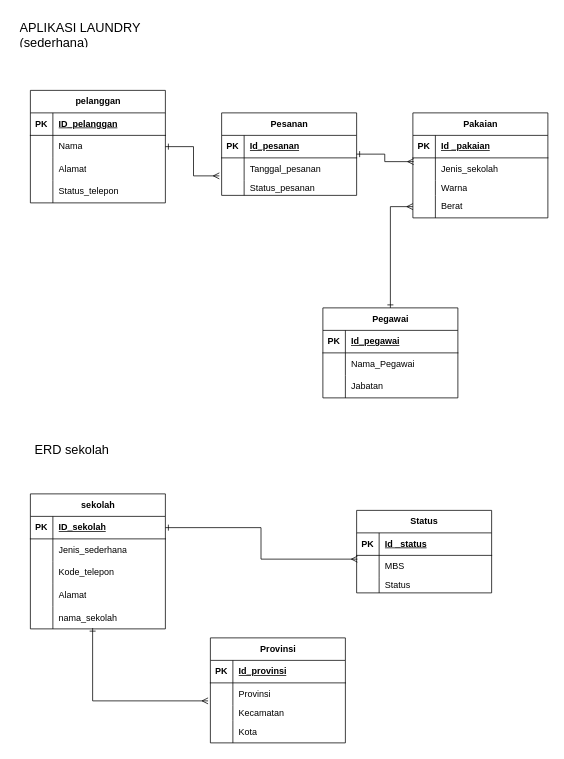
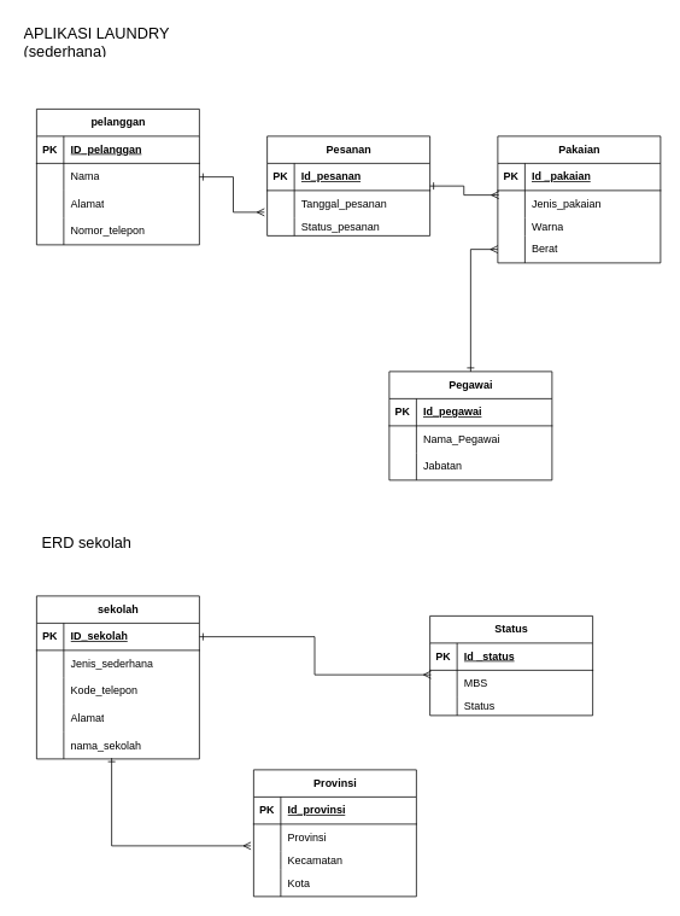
- <mxCell id="8" value="Jenis_sekolah" style="shape=partialRectangle;connectable=0;fillColor=none;top=0;left=0;bottom=0;right=0;align=left;spacingLeft=6;overflow=hidden;whiteSpace=wrap;html=1;" vertex="1" parent="6"><mxGeometry x="30" width="150" height="30" as="geometry"><mxRectangle width="150" height="30" as="alternateBounds" /></mxGeometry></mxCell>
+ <mxCell id="8" value="Jenis_pakaian" style="shape=partialRectangle;connectable=0;fillColor=none;top=0;left=0;bottom=0;right=0;align=left;spacingLeft=6;overflow=hidden;whiteSpace=wrap;html=1;" vertex="1" parent="6"><mxGeometry x="30" width="150" height="30" as="geometry"><mxRectangle width="150" height="30" as="alternateBounds" /></mxGeometry></mxCell>
- <mxCell id="37" value="Status_telepon" style="shape=partialRectangle;connectable=0;fillColor=none;top=0;left=0;bottom=0;right=0;align=left;spacingLeft=6;overflow=hidden;whiteSpace=wrap;html=1;" vertex="1" parent="35"><mxGeometry x="30" width="150" height="30" as="geometry"><mxRectangle width="150" height="30" as="alternateBounds" /></mxGeometry></mxCell>
+ <mxCell id="37" value="Nomor_telepon" style="shape=partialRectangle;connectable=0;fillColor=none;top=0;left=0;bottom=0;right=0;align=left;spacingLeft=6;overflow=hidden;whiteSpace=wrap;html=1;" vertex="1" parent="35"><mxGeometry x="30" width="150" height="30" as="geometry"><mxRectangle width="150" height="30" as="alternateBounds" /></mxGeometry></mxCell>
